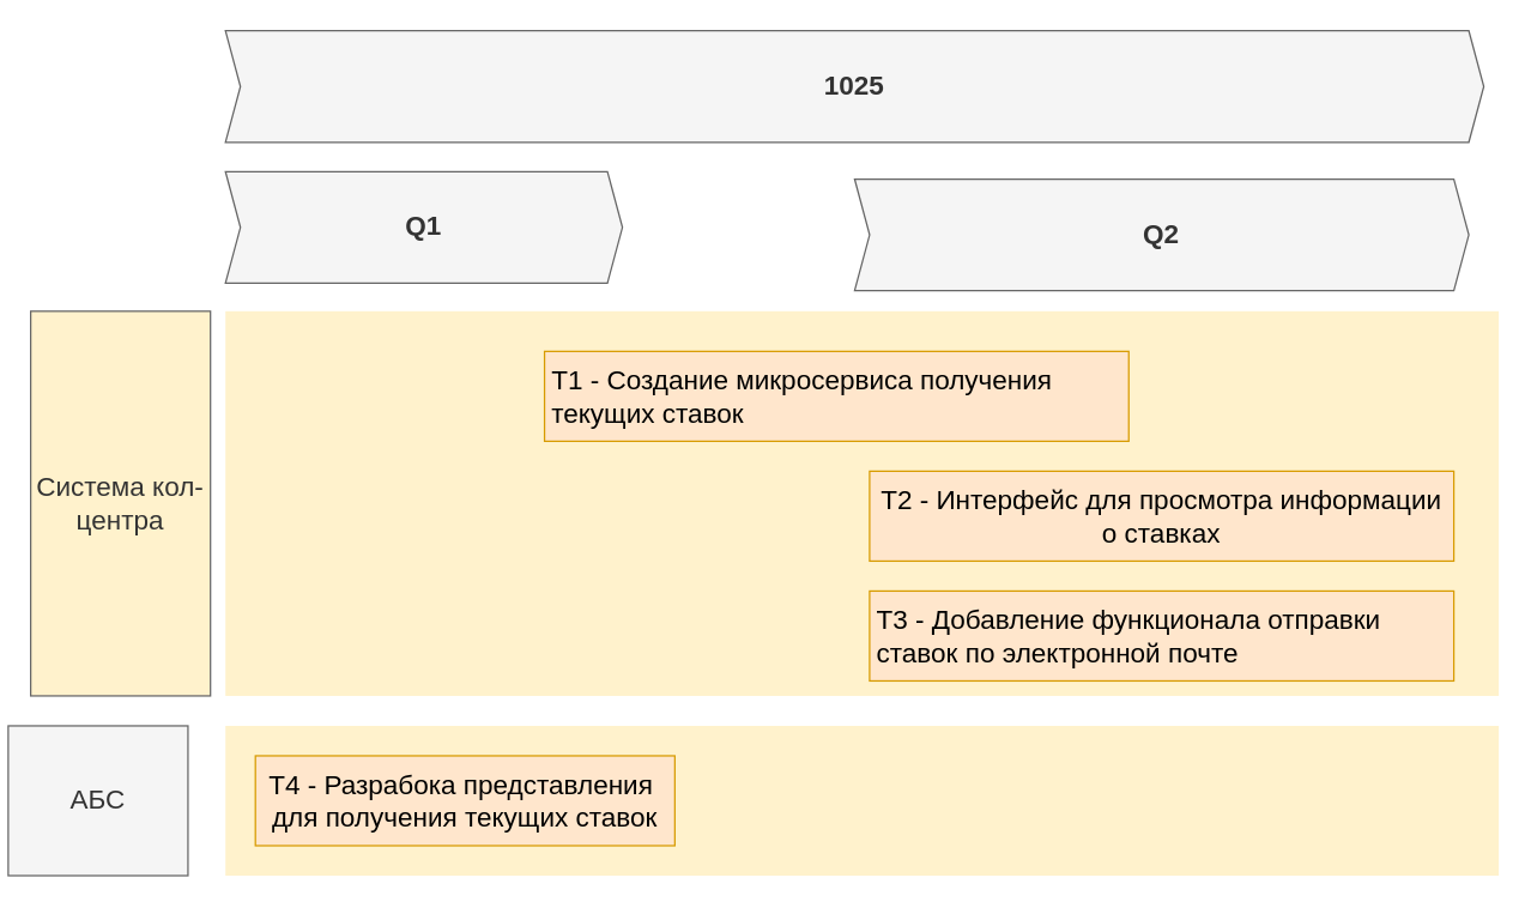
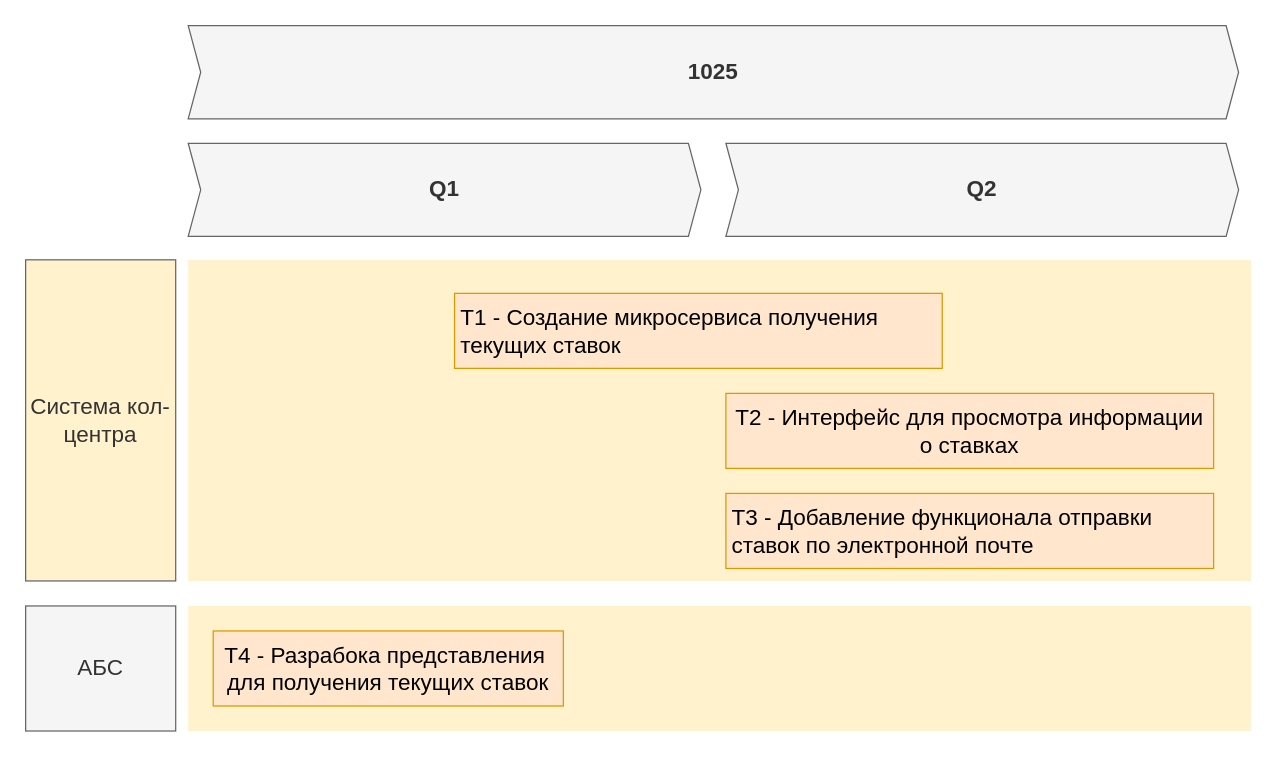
- <mxCell id="8" value="Q1" style="shape=step;perimeter=stepPerimeter;whiteSpace=wrap;html=1;fixedSize=1;size=10;fillColor=#f5f5f5;strokeColor=#666666;fontSize=18;fontStyle=1;align=center;rounded=0;fontColor=#333333;" vertex="1" parent="1"><mxGeometry x="150" y="114" width="265" height="74.4" as="geometry" /></mxCell>
+ <mxCell id="8" value="Q1" style="shape=step;perimeter=stepPerimeter;whiteSpace=wrap;html=1;fixedSize=1;size=10;fillColor=#f5f5f5;strokeColor=#666666;fontSize=18;fontStyle=1;align=center;rounded=0;fontColor=#333333;" vertex="1" parent="1"><mxGeometry x="150" y="114" width="410" height="74.4" as="geometry" /></mxCell>
- <mxCell id="11" value="Q2" style="shape=step;perimeter=stepPerimeter;whiteSpace=wrap;html=1;fixedSize=1;size=10;fillColor=#f5f5f5;strokeColor=#666666;fontSize=18;fontStyle=1;align=center;rounded=0;fontColor=#333333;" vertex="1" parent="1"><mxGeometry x="570" y="119" width="410" height="74.4" as="geometry" /></mxCell>
+ <mxCell id="11" value="Q2" style="shape=step;perimeter=stepPerimeter;whiteSpace=wrap;html=1;fixedSize=1;size=10;fillColor=#f5f5f5;strokeColor=#666666;fontSize=18;fontStyle=1;align=center;rounded=0;fontColor=#333333;" vertex="1" parent="1"><mxGeometry x="580" y="114" width="410" height="74.4" as="geometry" /></mxCell>
- <mxCell id="7" value="АБС" style="rounded=0;whiteSpace=wrap;html=1;fillColor=#f5f5f5;fontColor=#333333;strokeColor=#666666;fontSize=18;" vertex="1" parent="1"><mxGeometry x="5" y="484" width="120" height="100" as="geometry" /></mxCell>
+ <mxCell id="7" value="АБС" style="rounded=0;whiteSpace=wrap;html=1;fillColor=#f5f5f5;fontColor=#333333;strokeColor=#666666;fontSize=18;" vertex="1" parent="1"><mxGeometry x="20" y="484" width="120" height="100" as="geometry" /></mxCell>
